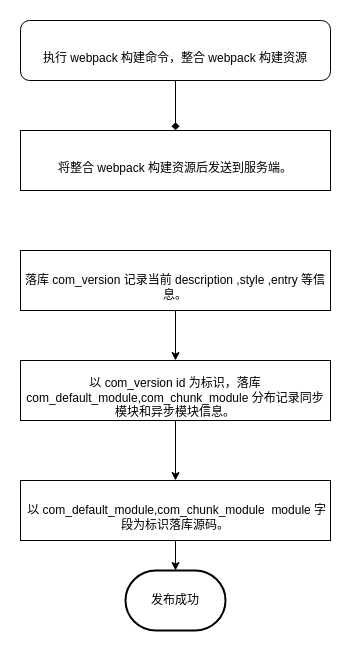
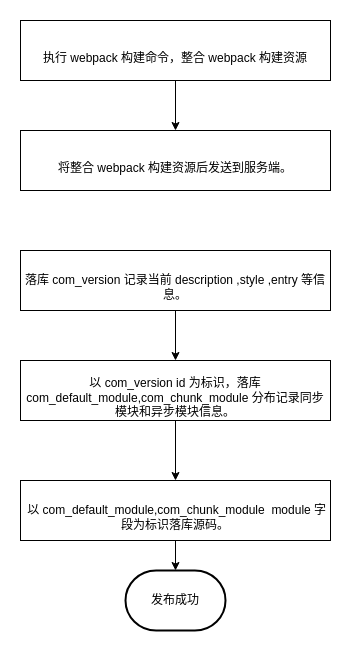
- <mxCell id="2" value="&lt;br&gt;执行 webpack 构建命令，整合 webpack 构建资源" style="whiteSpace=wrap;html=1;flipV=1;verticalAlign=middle;rounded=1;" vertex="1" parent="1"><mxGeometry x="20" y="20" width="310" height="60" as="geometry" /></mxCell>
+ <mxCell id="2" value="&lt;br&gt;执行 webpack 构建命令，整合 webpack 构建资源" style="rounded=0;whiteSpace=wrap;html=1;flipV=1;verticalAlign=middle;" vertex="1" parent="1"><mxGeometry x="20" y="20" width="310" height="60" as="geometry" /></mxCell>
- <mxCell id="3" value="" style="edgeStyle=orthogonalEdgeStyle;rounded=0;orthogonalLoop=1;jettySize=auto;html=1;endArrow=diamond;" edge="1" parent="1" source="2" target="4"><mxGeometry relative="1" as="geometry" /></mxCell>
+ <mxCell id="3" value="" style="edgeStyle=orthogonalEdgeStyle;rounded=0;orthogonalLoop=1;jettySize=auto;html=1;" edge="1" parent="1" source="2" target="4"><mxGeometry relative="1" as="geometry" /></mxCell>
